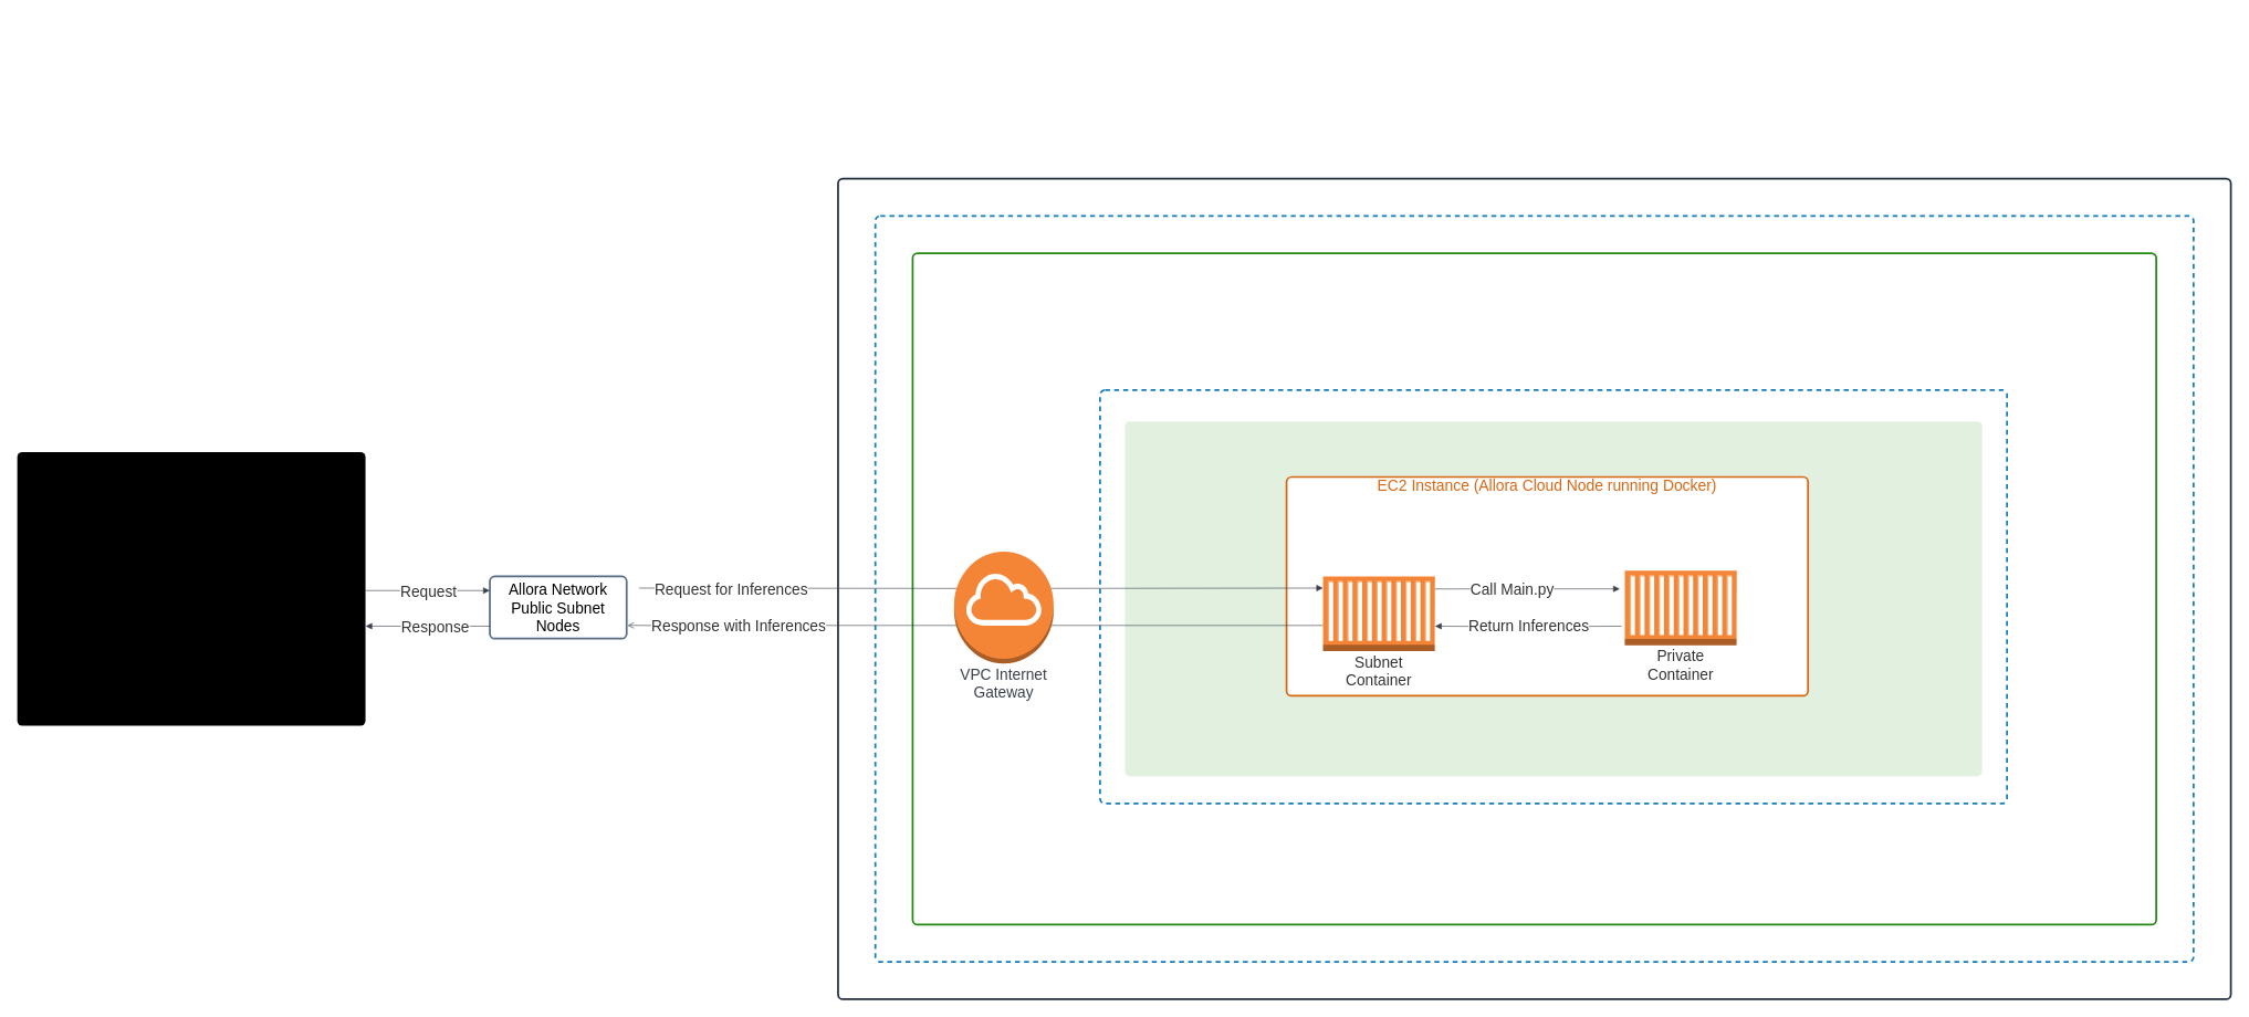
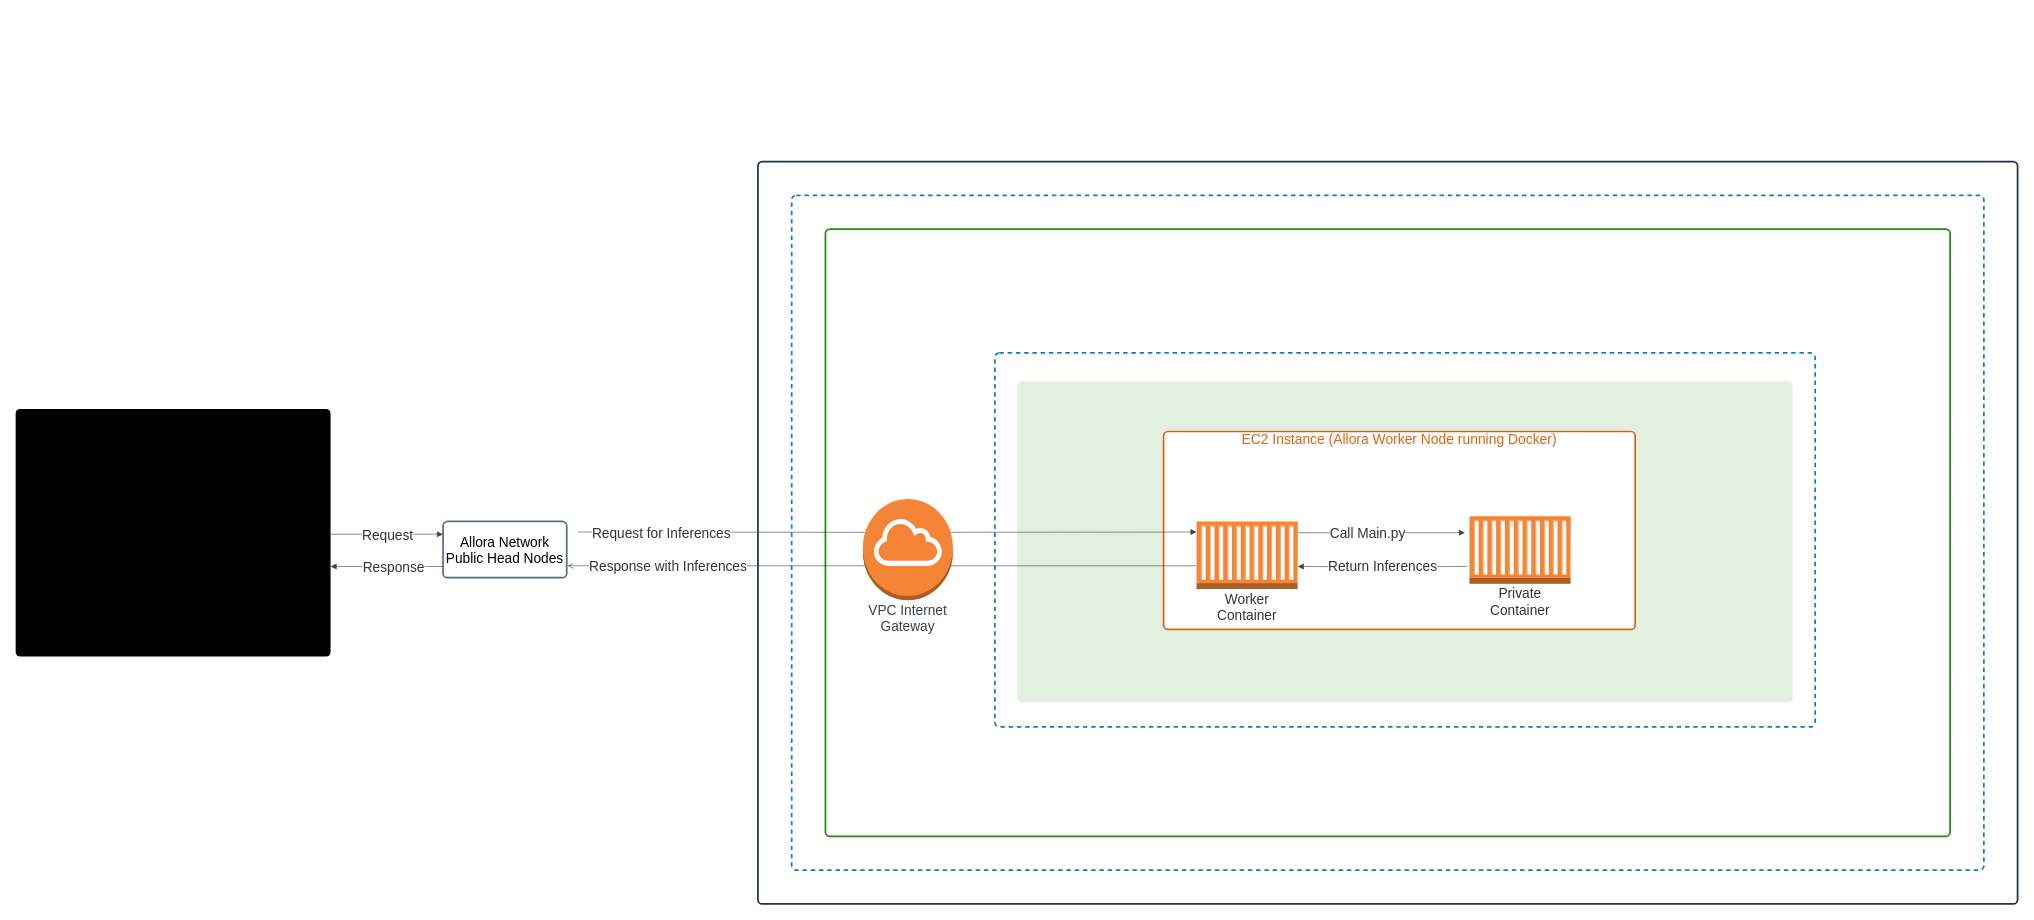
- <mxCell id="7" value="EC2 Instance (Allora Cloud Node running Docker)" style="html=1;overflow=block;blockSpacing=1;whiteSpace=wrap;fontSize=18.5;fontColor=#d86613;spacing=0;verticalAlign=top;strokeColor=#d86613;strokeOpacity=100;fillOpacity=100;rounded=1;absoluteArcSize=1;arcSize=12;fillColor=#ffffff;strokeWidth=2.3;container=1;pointerEvents=0;collapsible=0;recursiveResize=0;lucidId=-u2NlGh-AkDf;" parent="1" vertex="1"><mxGeometry x="1551" y="575" width="629" height="264" as="geometry" /></mxCell>
+ <mxCell id="7" value="EC2 Instance (Allora Worker Node running Docker)" style="html=1;overflow=block;blockSpacing=1;whiteSpace=wrap;fontSize=18.5;fontColor=#d86613;spacing=0;verticalAlign=top;strokeColor=#d86613;strokeOpacity=100;fillOpacity=100;rounded=1;absoluteArcSize=1;arcSize=12;fillColor=#ffffff;strokeWidth=2.3;container=1;pointerEvents=0;collapsible=0;recursiveResize=0;lucidId=-u2NlGh-AkDf;" parent="1" vertex="1"><mxGeometry x="1551" y="575" width="629" height="264" as="geometry" /></mxCell>
- <mxCell id="13" value="Allora Network&#10;Public Subnet Nodes" style="html=1;overflow=block;blockSpacing=1;whiteSpace=wrap;fontSize=18.3;align=center;spacing=0;verticalAlign=middle;strokeColor=#5a6c86;strokeOpacity=100;fillOpacity=0;rounded=1;absoluteArcSize=1;arcSize=12;fillColor=#ffffff;strokeWidth=2.3;container=1;pointerEvents=0;collapsible=0;recursiveResize=0;lucidId=Q51NzTwxD9la;" parent="1" vertex="1"><mxGeometry x="590" y="695" width="165" height="75" as="geometry" /></mxCell>
+ <mxCell id="13" value="Allora Network&#10;Public Head Nodes" style="html=1;overflow=block;blockSpacing=1;whiteSpace=wrap;fontSize=18.3;align=center;spacing=0;verticalAlign=middle;strokeColor=#5a6c86;strokeOpacity=100;fillOpacity=0;rounded=1;absoluteArcSize=1;arcSize=12;fillColor=#ffffff;strokeWidth=2.3;container=1;pointerEvents=0;collapsible=0;recursiveResize=0;lucidId=Q51NzTwxD9la;" parent="1" vertex="1"><mxGeometry x="590" y="695" width="165" height="75" as="geometry" /></mxCell>
- <mxCell id="27" value="Subnet&#10;Container" style="html=1;overflow=block;blockSpacing=1;whiteSpace=wrap;shape=mxgraph.aws3.ec2_compute_container;labelPosition=center;verticalLabelPosition=bottom;align=center;verticalAlign=top;pointerEvents=1;fontSize=18.3;fontColor=#333333;spacing=3.8;strokeColor=none;strokeOpacity=100;rounded=1;absoluteArcSize=1;arcSize=12;fillColor=#f58536;dashed=1;fixDash=1;dashPattern=1 4;strokeWidth=0;lucidId=2fYOvTz-elsl;" parent="1" vertex="1"><mxGeometry x="1595" y="695" width="135" height="90" as="geometry" /></mxCell>
+ <mxCell id="27" value="Worker&#10;Container" style="html=1;overflow=block;blockSpacing=1;whiteSpace=wrap;shape=mxgraph.aws3.ec2_compute_container;labelPosition=center;verticalLabelPosition=bottom;align=center;verticalAlign=top;pointerEvents=1;fontSize=18.3;fontColor=#333333;spacing=3.8;strokeColor=none;strokeOpacity=100;rounded=1;absoluteArcSize=1;arcSize=12;fillColor=#f58536;dashed=1;fixDash=1;dashPattern=1 4;strokeWidth=0;lucidId=2fYOvTz-elsl;" parent="1" vertex="1"><mxGeometry x="1595" y="695" width="135" height="90" as="geometry" /></mxCell>
